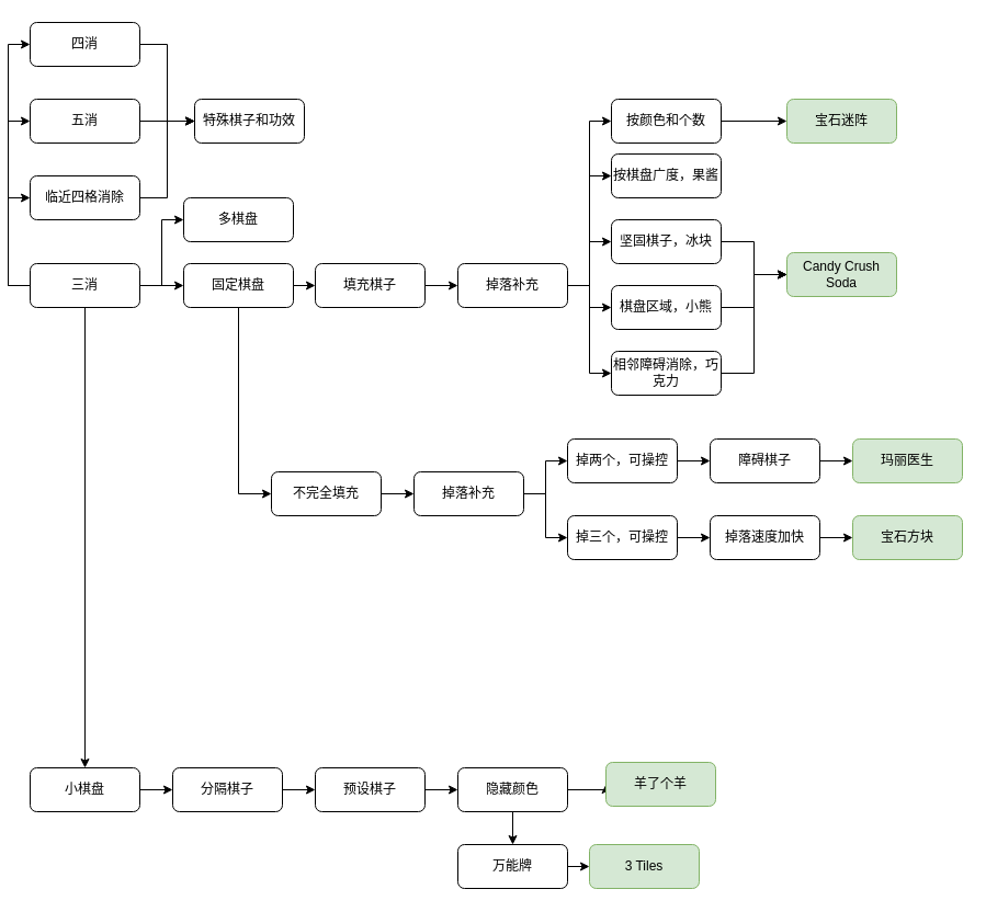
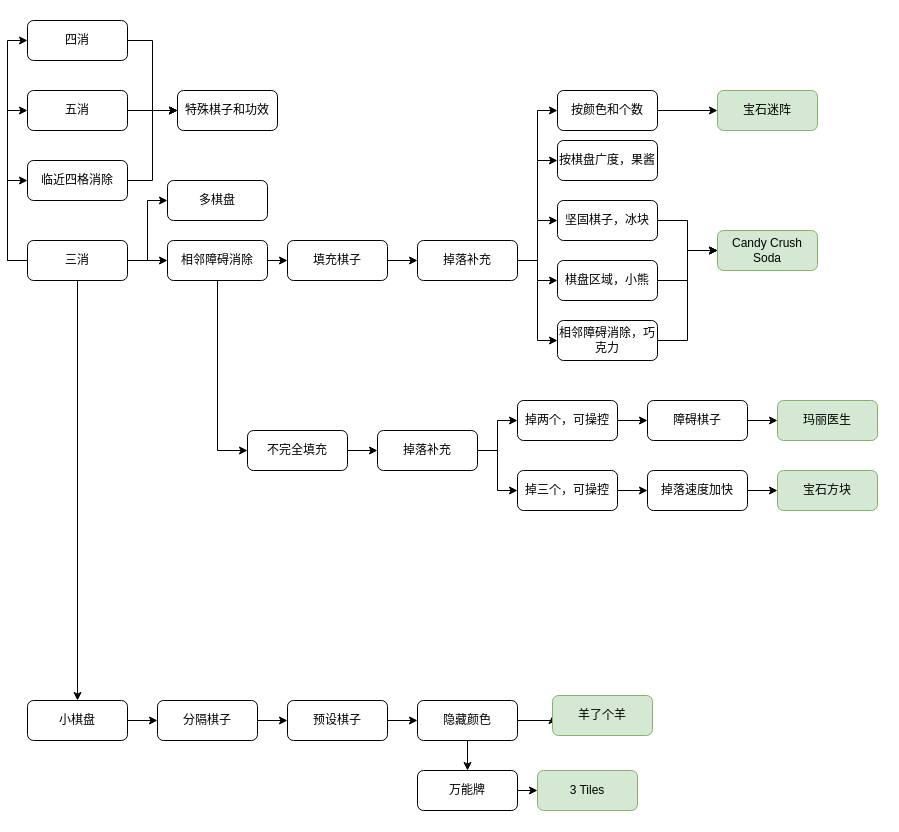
- <mxCell id="11" value="固定棋盘" style="rounded=1;whiteSpace=wrap;html=1;" vertex="1" parent="1"><mxGeometry x="160" y="240" width="100" height="40" as="geometry" /></mxCell>
+ <mxCell id="11" value="相邻障碍消除" style="rounded=1;whiteSpace=wrap;html=1;" vertex="1" parent="1"><mxGeometry x="160" y="240" width="100" height="40" as="geometry" /></mxCell>
